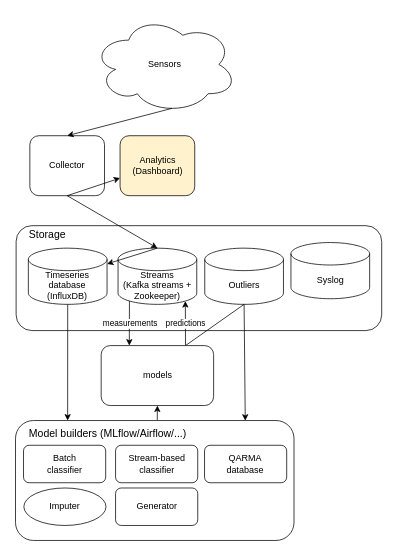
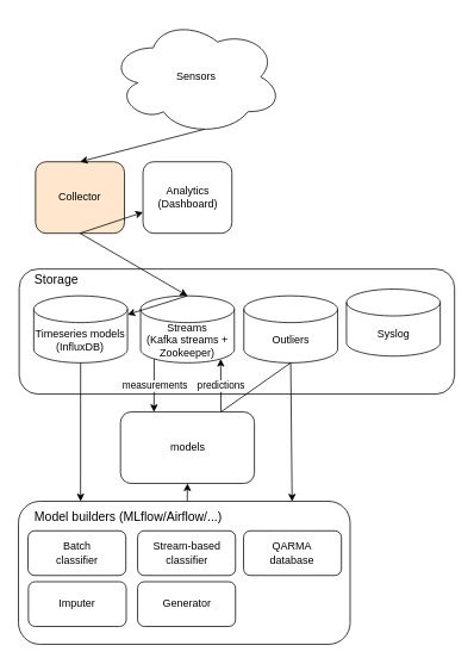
- <mxCell id="6" value="Collector" style="rounded=1;whiteSpace=wrap;html=1;" parent="1" vertex="1"><mxGeometry x="39.32" y="180" width="99.63" height="80" as="geometry" /></mxCell>
+ <mxCell id="6" value="Collector" style="rounded=1;whiteSpace=wrap;html=1;fillColor=#ffe6cc;" parent="1" vertex="1"><mxGeometry x="39.32" y="180" width="99.63" height="80" as="geometry" /></mxCell>
- <mxCell id="7" value="Analytics&lt;br&gt;(Dashboard)" style="rounded=1;whiteSpace=wrap;html=1;fillColor=#fff2cc;" parent="1" vertex="1"><mxGeometry x="159.69" y="180" width="99.63" height="80" as="geometry" /></mxCell>
+ <mxCell id="7" value="Analytics&lt;br&gt;(Dashboard)" style="rounded=1;whiteSpace=wrap;html=1;" parent="1" vertex="1"><mxGeometry x="159.69" y="180" width="99.63" height="80" as="geometry" /></mxCell>
- <mxCell id="21" value="Timeseries database&lt;br&gt;(InfluxDB)" style="shape=cylinder3;whiteSpace=wrap;html=1;boundedLbl=1;backgroundOutline=1;size=15;" parent="1" vertex="1"><mxGeometry x="37.32" y="330" width="105" height="75" as="geometry" /></mxCell>
+ <mxCell id="21" value="Timeseries models&lt;br&gt;(InfluxDB)" style="shape=cylinder3;whiteSpace=wrap;html=1;boundedLbl=1;backgroundOutline=1;size=15;" parent="1" vertex="1"><mxGeometry x="37.32" y="330" width="105" height="75" as="geometry" /></mxCell>
- <mxCell id="23" value="Imputer" style="ellipse;whiteSpace=wrap;html=1;" parent="1" vertex="1"><mxGeometry x="31.33" y="650" width="109.62" height="50" as="geometry" /></mxCell>
+ <mxCell id="23" value="Imputer" style="rounded=1;whiteSpace=wrap;html=1;" parent="1" vertex="1"><mxGeometry x="31.33" y="650" width="109.62" height="50" as="geometry" /></mxCell>
